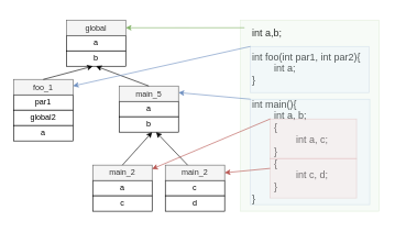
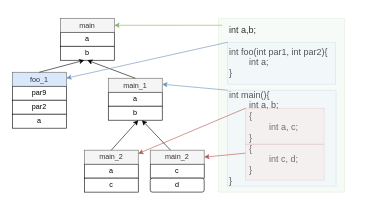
- <mxCell id="5" value="global" style="rounded=0;whiteSpace=wrap;html=1;fillColor=#f5f5f5;fontColor=#333333;strokeColor=#666666;" vertex="1" parent="3"><mxGeometry width="90" height="23.333" as="geometry" /></mxCell>
+ <mxCell id="5" value="main" style="rounded=0;whiteSpace=wrap;html=1;fillColor=#f5f5f5;fontColor=#333333;strokeColor=#666666;" vertex="1" parent="3"><mxGeometry width="90" height="23.333" as="geometry" /></mxCell>
- <mxCell id="9" value="foo_1" style="rounded=0;whiteSpace=wrap;html=1;fillColor=#f5f5f5;fontColor=#333333;strokeColor=#666666;" vertex="1" parent="7"><mxGeometry width="90" height="23.333" as="geometry" /></mxCell>
+ <mxCell id="9" value="foo_1" style="rounded=0;whiteSpace=wrap;html=1;fillColor=#dae8fc;fontColor=#333333;strokeColor=#666666;" vertex="1" parent="7"><mxGeometry width="90" height="23.333" as="geometry" /></mxCell>
- <mxCell id="14" value="main_5" style="rounded=0;whiteSpace=wrap;html=1;fillColor=#f5f5f5;fontColor=#333333;strokeColor=#666666;" vertex="1" parent="12"><mxGeometry width="90" height="23.333" as="geometry" /></mxCell>
+ <mxCell id="14" value="main_1" style="rounded=0;whiteSpace=wrap;html=1;fillColor=#f5f5f5;fontColor=#333333;strokeColor=#666666;" vertex="1" parent="12"><mxGeometry width="90" height="23.333" as="geometry" /></mxCell>
- <mxCell id="8" value="par1" style="rounded=0;whiteSpace=wrap;html=1;" vertex="1" parent="7"><mxGeometry y="23.333" width="90" height="23.333" as="geometry" /></mxCell>
+ <mxCell id="8" value="par9" style="rounded=0;whiteSpace=wrap;html=1;" vertex="1" parent="7"><mxGeometry y="23.333" width="90" height="23.333" as="geometry" /></mxCell>
- <mxCell id="10" value="global2" style="rounded=0;whiteSpace=wrap;html=1;" vertex="1" parent="7"><mxGeometry y="46.667" width="90" height="23.333" as="geometry" /></mxCell>
+ <mxCell id="10" value="par2" style="rounded=0;whiteSpace=wrap;html=1;" vertex="1" parent="7"><mxGeometry y="46.667" width="90" height="23.333" as="geometry" /></mxCell>
- <mxCell id="26" value="d" style="rounded=0;whiteSpace=wrap;html=1;" vertex="1" parent="23"><mxGeometry y="46.667" width="90" height="23.333" as="geometry" /></mxCell>
+ <mxCell id="26" value="d" style="whiteSpace=wrap;html=1;rounded=1;" vertex="1" parent="23"><mxGeometry y="46.667" width="90" height="23.333" as="geometry" /></mxCell>
